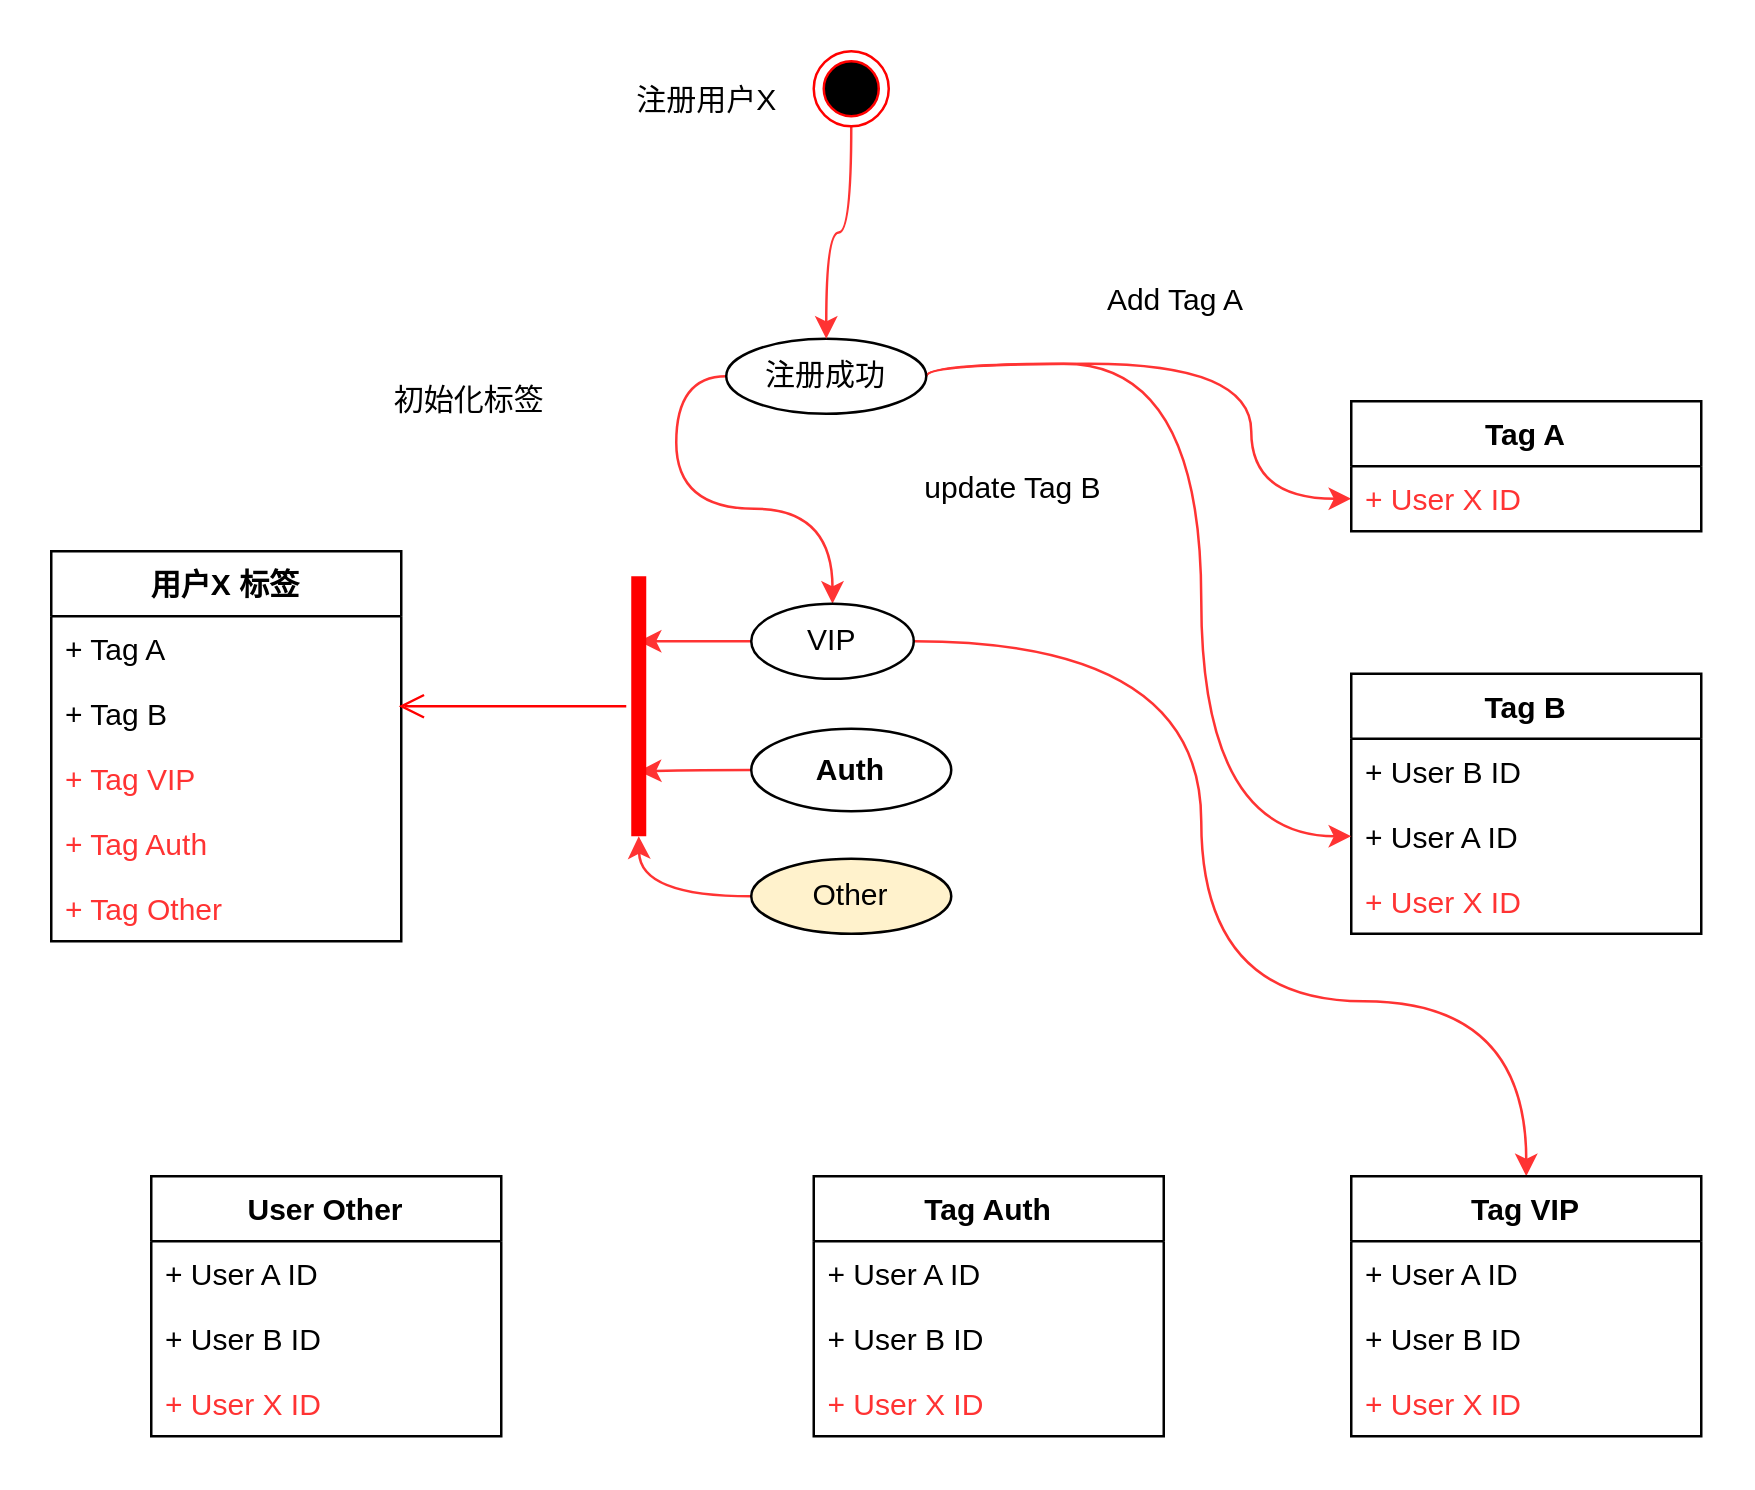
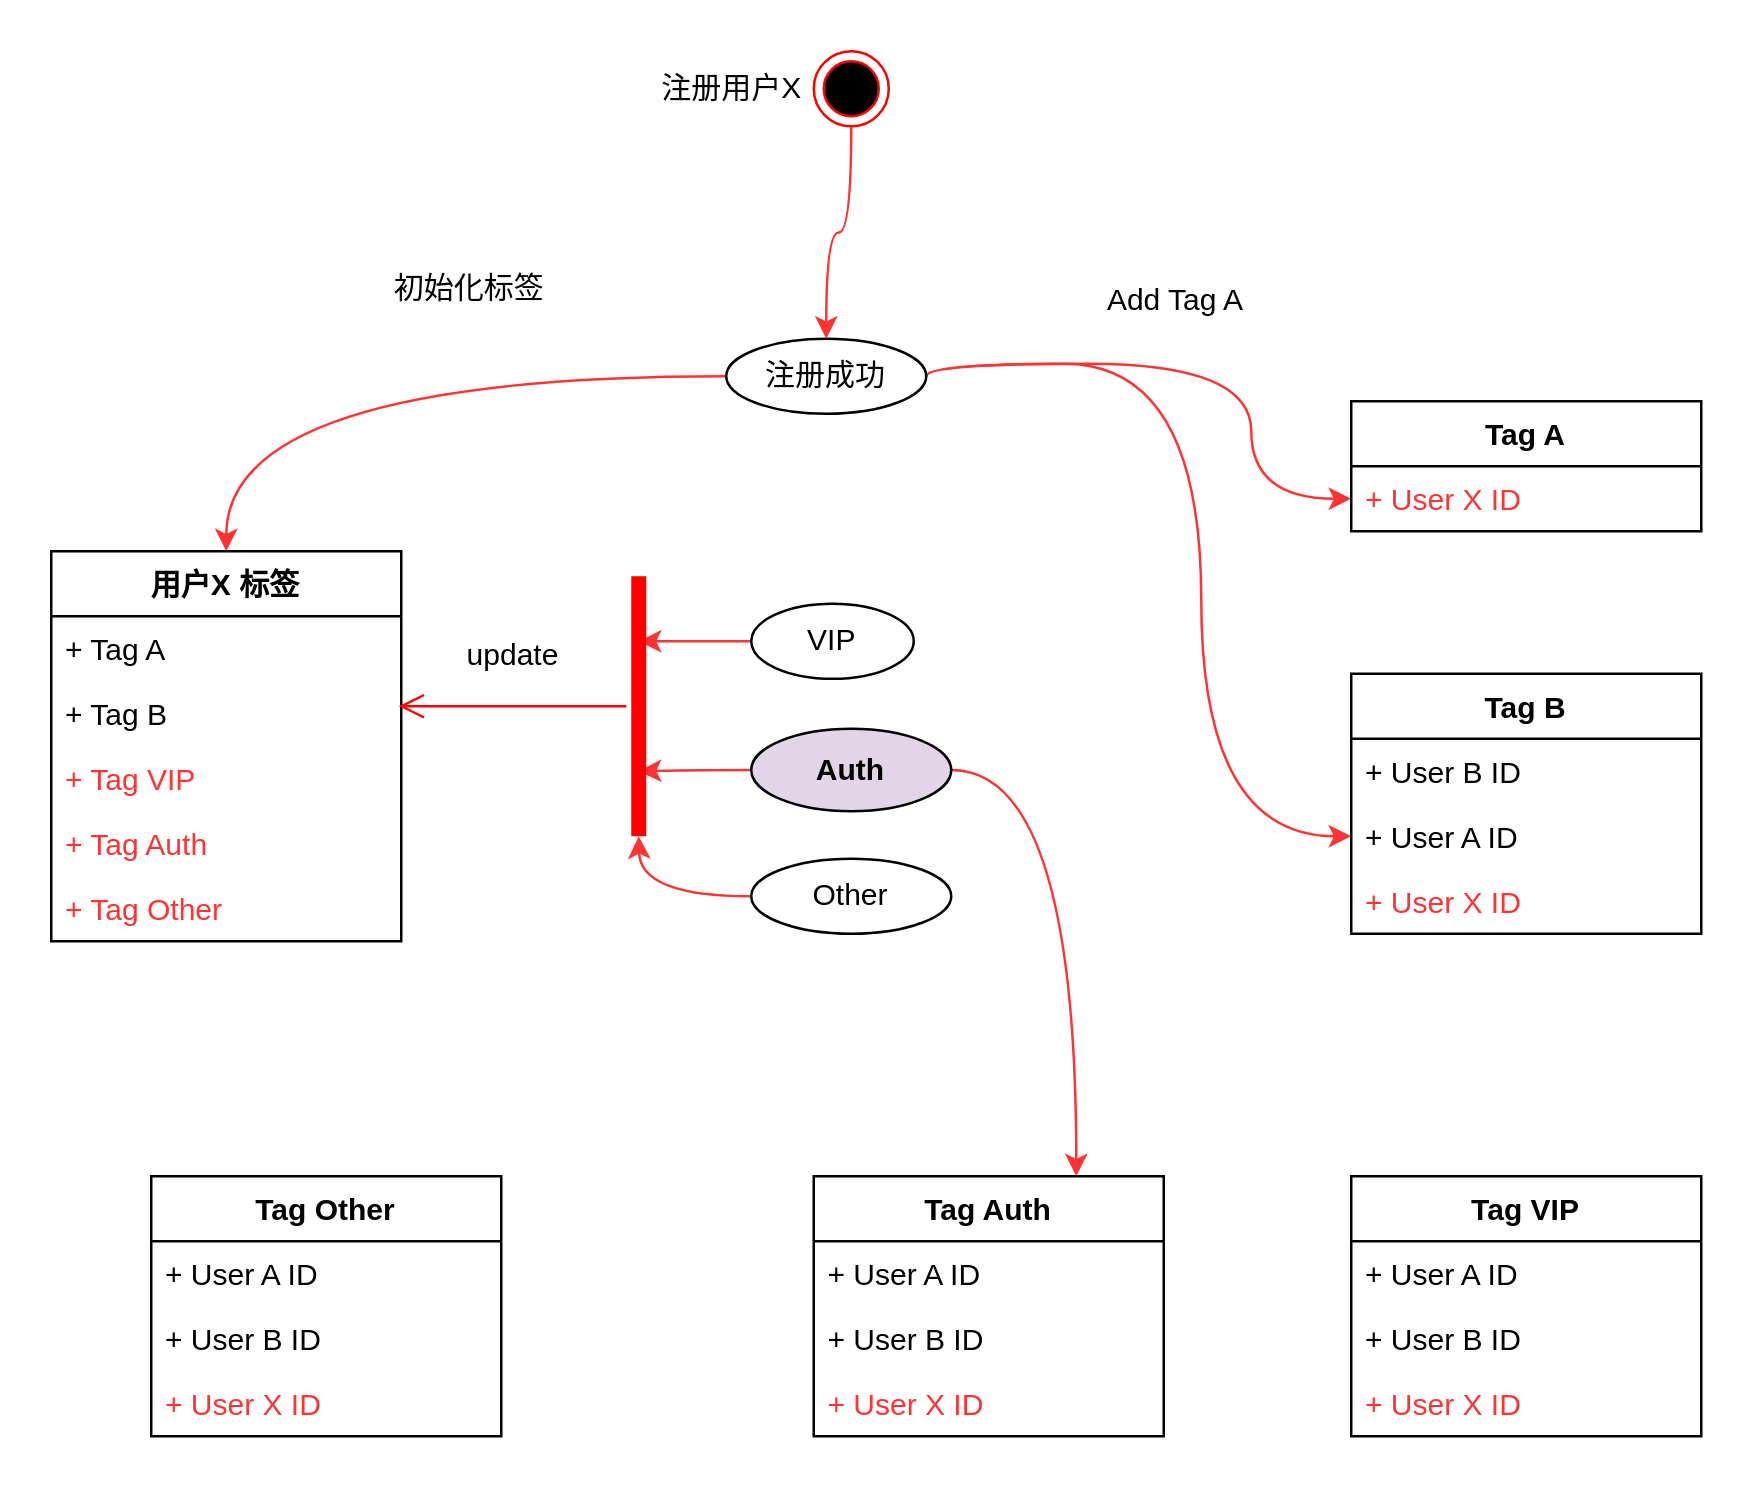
- <mxCell id="32" value="注册用户X" style="text;html=1;strokeColor=none;fillColor=none;align=center;verticalAlign=middle;whiteSpace=wrap;rounded=0;" vertex="1" parent="1"><mxGeometry x="250" y="30" width="65" height="20" as="geometry" /></mxCell>
+ <mxCell id="32" value="注册用户X" style="text;html=1;strokeColor=none;fillColor=none;align=center;verticalAlign=middle;whiteSpace=wrap;rounded=0;" vertex="1" parent="1"><mxGeometry x="260" y="25" width="65" height="20" as="geometry" /></mxCell>
- <mxCell id="19" value="初始化标签" style="text;html=1;strokeColor=none;fillColor=none;align=center;verticalAlign=middle;whiteSpace=wrap;rounded=0;" vertex="1" parent="1"><mxGeometry x="140" y="145" width="95" height="30" as="geometry" /></mxCell>
+ <mxCell id="19" value="初始化标签" style="text;html=1;strokeColor=none;fillColor=none;align=center;verticalAlign=middle;whiteSpace=wrap;rounded=0;" vertex="1" parent="1"><mxGeometry x="140" y="100" width="95" height="30" as="geometry" /></mxCell>
- <mxCell id="33" value="update Tag B" style="text;html=1;strokeColor=none;fillColor=none;align=center;verticalAlign=middle;whiteSpace=wrap;rounded=0;" vertex="1" parent="1"><mxGeometry x="360" y="180" width="90" height="30" as="geometry" /></mxCell>
- <mxCell id="12" style="edgeStyle=orthogonalEdgeStyle;rounded=0;orthogonalLoop=1;jettySize=auto;html=1;exitX=0;exitY=0.5;exitDx=0;exitDy=0;strokeColor=#FF3333;curved=1;" edge="1" parent="1" source="15" target="18"><mxGeometry relative="1" as="geometry" /></mxCell>
+ <mxCell id="12" style="edgeStyle=orthogonalEdgeStyle;rounded=0;orthogonalLoop=1;jettySize=auto;html=1;exitX=0;exitY=0.5;exitDx=0;exitDy=0;entryX=0.5;entryY=0;entryDx=0;entryDy=0;strokeColor=#FF3333;curved=1;" edge="1" parent="1" source="15" target="2"><mxGeometry relative="1" as="geometry" /></mxCell>
+ <mxCell id="20" value="update" style="text;html=1;strokeColor=none;fillColor=none;align=center;verticalAlign=middle;whiteSpace=wrap;rounded=0;" vertex="1" parent="1"><mxGeometry x="180" y="252" width="50" height="20" as="geometry" /></mxCell>
- <mxCell id="23" value="&lt;span style=&quot;font-weight: 700&quot;&gt;Auth&lt;/span&gt;" style="ellipse;whiteSpace=wrap;html=1;" vertex="1" parent="1"><mxGeometry x="300" y="291" width="80" height="33" as="geometry" /></mxCell>
+ <mxCell id="23" value="&lt;span style=&quot;font-weight: 700&quot;&gt;Auth&lt;/span&gt;" style="ellipse;whiteSpace=wrap;html=1;fillColor=#e1d5e7;" vertex="1" parent="1"><mxGeometry x="300" y="291" width="80" height="33" as="geometry" /></mxCell>
- <mxCell id="27" value="Other" style="ellipse;whiteSpace=wrap;html=1;fillColor=#fff2cc;" vertex="1" parent="1"><mxGeometry x="300" y="343" width="80" height="30" as="geometry" /></mxCell>
+ <mxCell id="27" value="Other" style="ellipse;whiteSpace=wrap;html=1;" vertex="1" parent="1"><mxGeometry x="300" y="343" width="80" height="30" as="geometry" /></mxCell>
- <mxCell id="17" style="edgeStyle=orthogonalEdgeStyle;curved=1;rounded=0;orthogonalLoop=1;jettySize=auto;html=1;exitX=1;exitY=0.5;exitDx=0;exitDy=0;fontColor=#FF3333;strokeColor=#FF3333;" edge="1" parent="1" source="18" target="42"><mxGeometry relative="1" as="geometry"><Array as="points"><mxPoint x="480" y="256" /><mxPoint x="480" y="400" /><mxPoint x="610" y="400" /></Array></mxGeometry></mxCell>
+ <mxCell id="22" style="edgeStyle=orthogonalEdgeStyle;curved=1;rounded=0;orthogonalLoop=1;jettySize=auto;html=1;exitX=1;exitY=0.5;exitDx=0;exitDy=0;entryX=0.75;entryY=0;entryDx=0;entryDy=0;fontColor=#FF3333;strokeColor=#FF3333;" edge="1" parent="1" source="23" target="38"><mxGeometry relative="1" as="geometry" /></mxCell>
- <mxCell id="34" value="User Other" style="swimlane;fontStyle=1;childLayout=stackLayout;horizontal=1;startSize=26;fillColor=none;horizontalStack=0;resizeParent=1;resizeParentMax=0;resizeLast=0;collapsible=1;marginBottom=0;" vertex="1" parent="1"><mxGeometry x="60" y="470" width="140" height="104" as="geometry" /></mxCell>
+ <mxCell id="34" value="Tag Other" style="swimlane;fontStyle=1;childLayout=stackLayout;horizontal=1;startSize=26;fillColor=none;horizontalStack=0;resizeParent=1;resizeParentMax=0;resizeLast=0;collapsible=1;marginBottom=0;" vertex="1" parent="1"><mxGeometry x="60" y="470" width="140" height="104" as="geometry" /></mxCell>
